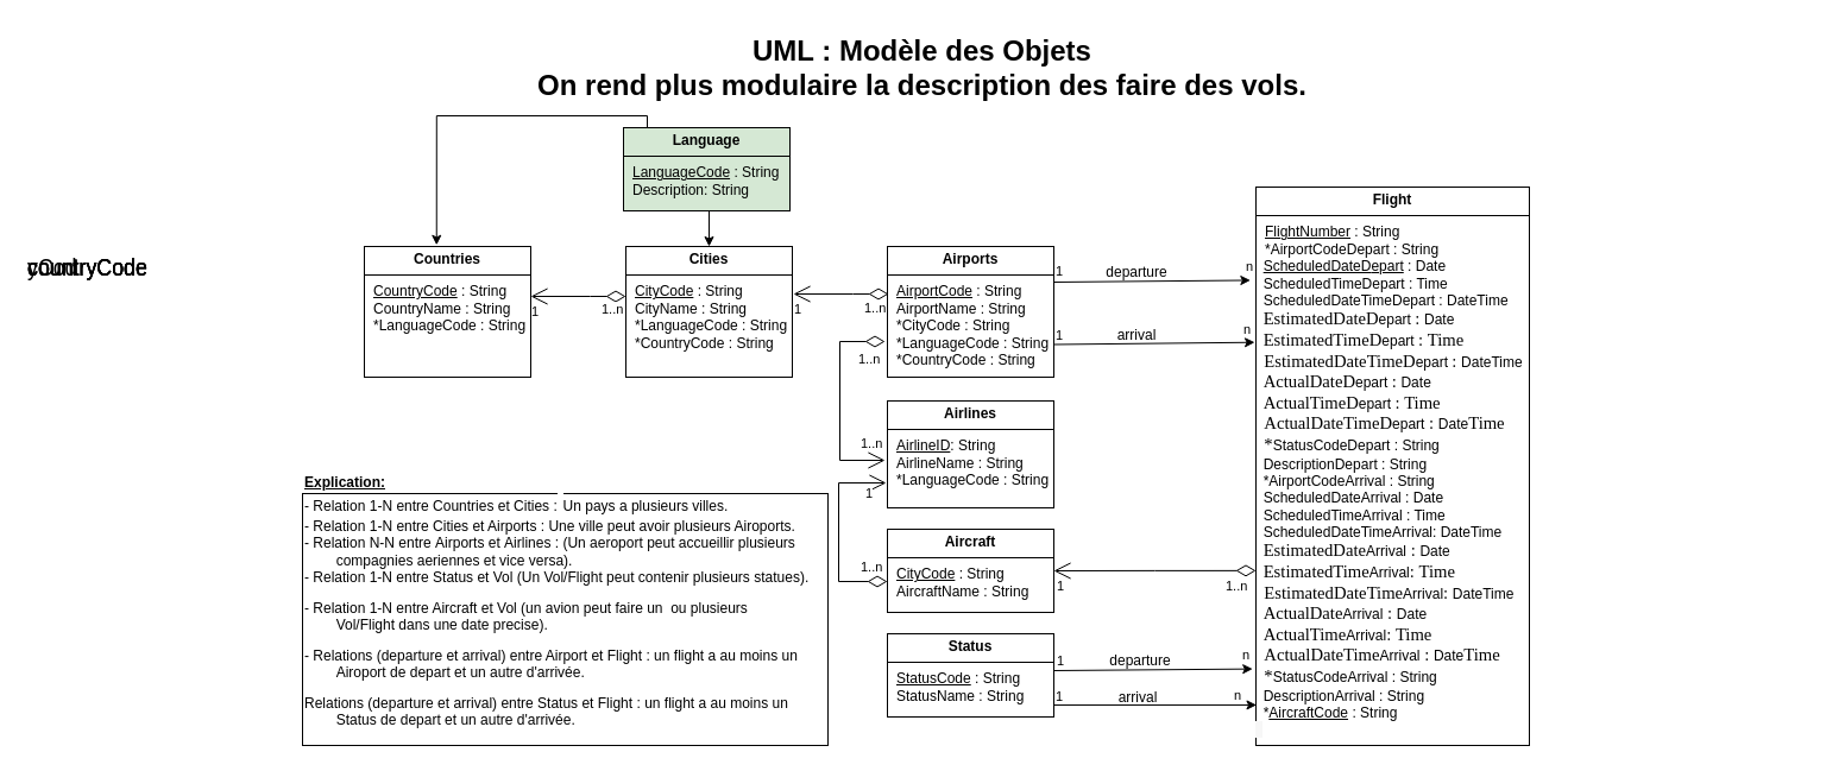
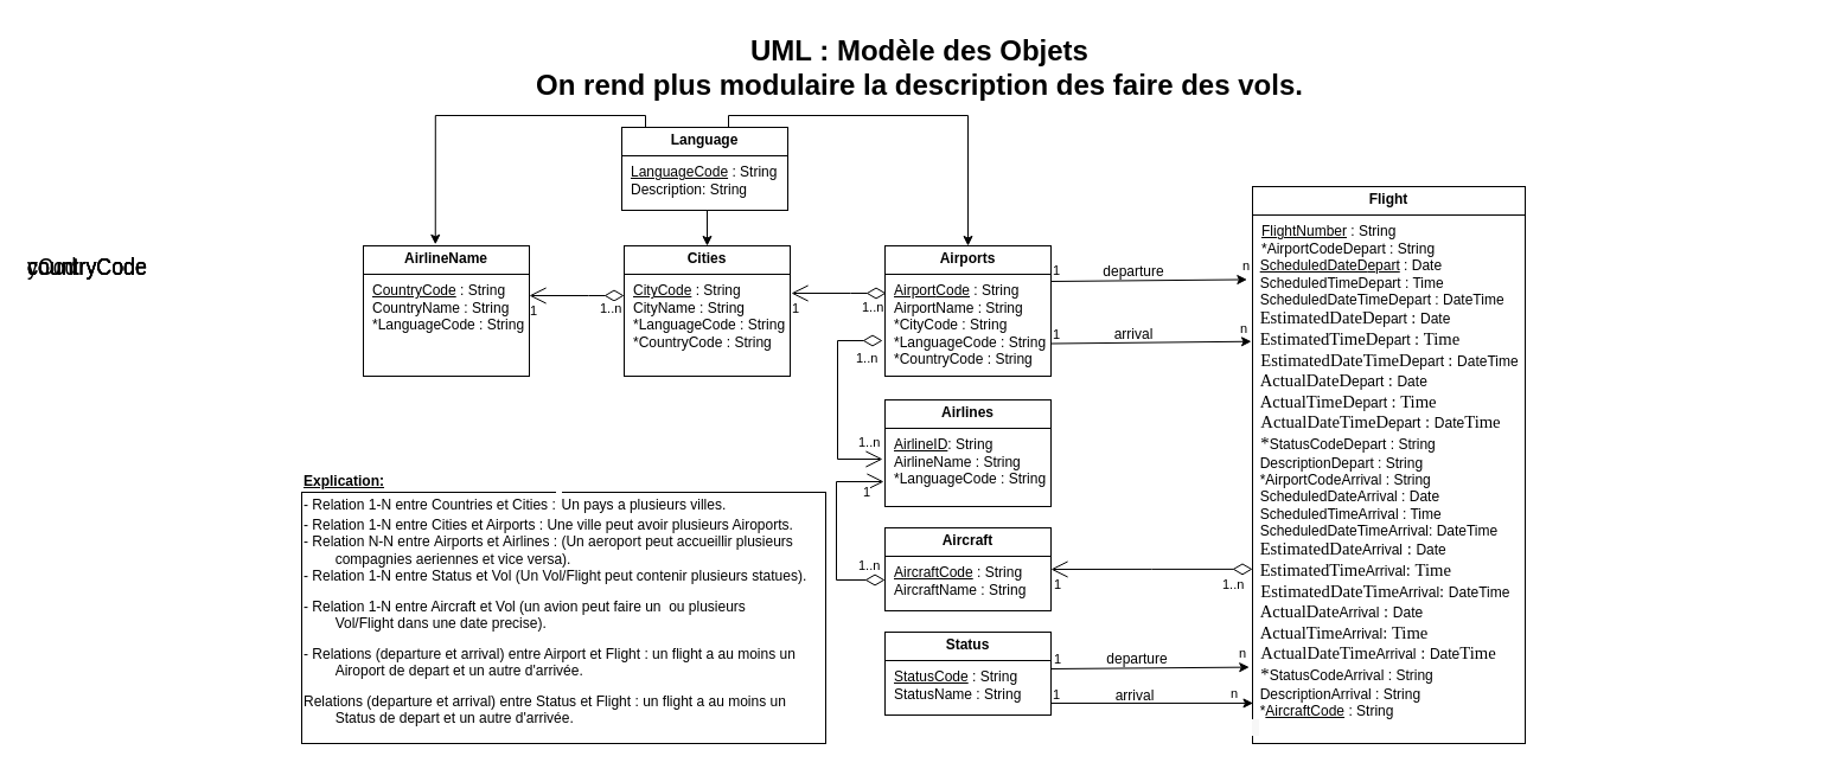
+ <mxCell id="8" style="edgeStyle=orthogonalEdgeStyle;rounded=0;orthogonalLoop=1;jettySize=auto;html=1;exitX=0.75;exitY=0;exitDx=0;exitDy=0;" parent="1" source="9" target="5" edge="1"><mxGeometry relative="1" as="geometry"><mxPoint x="726" y="480" as="targetPoint" /><Array as="points"><mxPoint x="614" y="80" /><mxPoint x="816" y="80" /></Array></mxGeometry></mxCell>
- <mxCell id="9" value="&lt;p style=&quot;margin: 4px 0px 0px; text-align: center;&quot;&gt;&lt;b&gt;Language&lt;/b&gt;&lt;/p&gt;&lt;hr size=&quot;1&quot; style=&quot;border-style:solid;&quot;&gt;&lt;span style=&quot;box-sizing: inherit; color: rgba(0, 0, 0, 0); white-space: pre; cursor: text; transform-origin: 0px 0px; position: absolute; font-variant-ligatures: common-ligatures; text-align: center; left: 22.989px; top: 214.202px; font-size: 19.352px; font-family: sans-serif; transform: scaleX(0.919);&quot; dir=&quot;ltr&quot; role=&quot;presentation&quot;&gt;countryCode&lt;/span&gt;&lt;span style=&quot;box-sizing: inherit; color: rgba(0, 0, 0, 0); white-space: pre; cursor: text; transform-origin: 0px 0px; position: absolute; font-variant-ligatures: common-ligatures; text-align: center; left: 22.989px; top: 214.202px; font-size: 19.352px; font-family: sans-serif; transform: scaleX(0.919);&quot; dir=&quot;ltr&quot; role=&quot;presentation&quot;&gt;countryCode&lt;/span&gt;&lt;span style=&quot;box-sizing: inherit; color: rgba(0, 0, 0, 0); white-space: pre; cursor: text; transform-origin: 0px 0px; position: absolute; font-variant-ligatures: common-ligatures; text-align: center; left: 22.989px; top: 214.202px; font-size: 19.352px; font-family: sans-serif; transform: scaleX(0.919);&quot; dir=&quot;ltr&quot; role=&quot;presentation&quot;&gt;countryCode&lt;/span&gt;&lt;span style=&quot;box-sizing: inherit; color: rgba(0, 0, 0, 0); white-space: pre; cursor: text; transform-origin: 0px 0px; position: absolute; font-variant-ligatures: common-ligatures; text-align: center; left: 22.989px; top: 214.202px; font-size: 19.352px; font-family: sans-serif; transform: scaleX(0.919);&quot; dir=&quot;ltr&quot; role=&quot;presentation&quot;&gt;countryCode&lt;/span&gt;&lt;p style=&quot;margin: 0px 0px 0px 8px;&quot;&gt;&lt;span style=&quot;background-color: transparent; color: light-dark(rgb(0, 0, 0), rgb(255, 255, 255));&quot;&gt;&lt;u&gt;LanguageCode&lt;/u&gt;&amp;nbsp;:&amp;nbsp;String&amp;nbsp;&lt;/span&gt;&lt;/p&gt;&lt;p style=&quot;margin: 0px 0px 0px 8px;&quot;&gt;&lt;span style=&quot;background-color: transparent; color: light-dark(rgb(0, 0, 0), rgb(255, 255, 255));&quot;&gt;Description:&amp;nbsp;String&lt;/span&gt;&lt;/p&gt;" style="verticalAlign=top;align=left;overflow=fill;html=1;whiteSpace=wrap;fillColor=#d5e8d4;" parent="1" vertex="1"><mxGeometry x="524" y="90" width="140" height="70" as="geometry" /></mxCell>
+ <mxCell id="9" value="&lt;p style=&quot;margin: 4px 0px 0px; text-align: center;&quot;&gt;&lt;b&gt;Language&lt;/b&gt;&lt;/p&gt;&lt;hr size=&quot;1&quot; style=&quot;border-style:solid;&quot;&gt;&lt;span style=&quot;box-sizing: inherit; color: rgba(0, 0, 0, 0); white-space: pre; cursor: text; transform-origin: 0px 0px; position: absolute; font-variant-ligatures: common-ligatures; text-align: center; left: 22.989px; top: 214.202px; font-size: 19.352px; font-family: sans-serif; transform: scaleX(0.919);&quot; dir=&quot;ltr&quot; role=&quot;presentation&quot;&gt;countryCode&lt;/span&gt;&lt;span style=&quot;box-sizing: inherit; color: rgba(0, 0, 0, 0); white-space: pre; cursor: text; transform-origin: 0px 0px; position: absolute; font-variant-ligatures: common-ligatures; text-align: center; left: 22.989px; top: 214.202px; font-size: 19.352px; font-family: sans-serif; transform: scaleX(0.919);&quot; dir=&quot;ltr&quot; role=&quot;presentation&quot;&gt;countryCode&lt;/span&gt;&lt;span style=&quot;box-sizing: inherit; color: rgba(0, 0, 0, 0); white-space: pre; cursor: text; transform-origin: 0px 0px; position: absolute; font-variant-ligatures: common-ligatures; text-align: center; left: 22.989px; top: 214.202px; font-size: 19.352px; font-family: sans-serif; transform: scaleX(0.919);&quot; dir=&quot;ltr&quot; role=&quot;presentation&quot;&gt;countryCode&lt;/span&gt;&lt;span style=&quot;box-sizing: inherit; color: rgba(0, 0, 0, 0); white-space: pre; cursor: text; transform-origin: 0px 0px; position: absolute; font-variant-ligatures: common-ligatures; text-align: center; left: 22.989px; top: 214.202px; font-size: 19.352px; font-family: sans-serif; transform: scaleX(0.919);&quot; dir=&quot;ltr&quot; role=&quot;presentation&quot;&gt;countryCode&lt;/span&gt;&lt;p style=&quot;margin: 0px 0px 0px 8px;&quot;&gt;&lt;span style=&quot;background-color: transparent; color: light-dark(rgb(0, 0, 0), rgb(255, 255, 255));&quot;&gt;&lt;u&gt;LanguageCode&lt;/u&gt;&amp;nbsp;:&amp;nbsp;String&amp;nbsp;&lt;/span&gt;&lt;/p&gt;&lt;p style=&quot;margin: 0px 0px 0px 8px;&quot;&gt;&lt;span style=&quot;background-color: transparent; color: light-dark(rgb(0, 0, 0), rgb(255, 255, 255));&quot;&gt;Description:&amp;nbsp;String&lt;/span&gt;&lt;/p&gt;" style="verticalAlign=top;align=left;overflow=fill;html=1;whiteSpace=wrap;" parent="1" vertex="1"><mxGeometry x="524" y="90" width="140" height="70" as="geometry" /></mxCell>
- <mxCell id="3" value="&lt;p style=&quot;margin: 4px 0px 0px; text-align: center;&quot;&gt;&lt;b style=&quot;&quot;&gt;Countries&lt;/b&gt;&lt;/p&gt;&lt;hr size=&quot;1&quot; style=&quot;border-style:solid;&quot;&gt;&lt;span style=&quot;box-sizing: inherit; color: rgba(0, 0, 0, 0); white-space: pre; cursor: text; transform-origin: 0px 0px; position: absolute; font-variant-ligatures: common-ligatures; text-align: center; left: 22.989px; top: 214.202px; font-size: 19.352px; font-family: sans-serif; transform: scaleX(0.919);&quot; dir=&quot;ltr&quot; role=&quot;presentation&quot;&gt;countryCode&lt;/span&gt;&lt;span style=&quot;box-sizing: inherit; color: rgba(0, 0, 0, 0); white-space: pre; cursor: text; transform-origin: 0px 0px; position: absolute; font-variant-ligatures: common-ligatures; text-align: center; left: 22.989px; top: 214.202px; font-size: 19.352px; font-family: sans-serif; transform: scaleX(0.919);&quot; dir=&quot;ltr&quot; role=&quot;presentation&quot;&gt;countryCode&lt;/span&gt;&lt;span style=&quot;box-sizing: inherit; color: rgba(0, 0, 0, 0); white-space: pre; cursor: text; transform-origin: 0px 0px; position: absolute; font-variant-ligatures: common-ligatures; text-align: center; left: 22.989px; top: 214.202px; font-size: 19.352px; font-family: sans-serif; transform: scaleX(0.919);&quot; dir=&quot;ltr&quot; role=&quot;presentation&quot;&gt;countryCode&lt;/span&gt;&lt;span style=&quot;box-sizing: inherit; color: rgba(0, 0, 0, 0); white-space: pre; cursor: text; transform-origin: 0px 0px; position: absolute; font-variant-ligatures: common-ligatures; text-align: center; left: 22.989px; top: 214.202px; font-size: 19.352px; font-family: sans-serif; transform: scaleX(0.919);&quot; dir=&quot;ltr&quot; role=&quot;presentation&quot;&gt;countryCode&lt;/span&gt;&lt;p style=&quot;margin:0px;margin-left:8px;&quot;&gt;&lt;u&gt;CountryCode&lt;/u&gt;&amp;nbsp;:&amp;nbsp;String&lt;br&gt;CountryName : String&lt;br&gt;*LanguageCode :&amp;nbsp;&lt;span style=&quot;background-color: transparent; color: light-dark(rgb(0, 0, 0), rgb(255, 255, 255));&quot;&gt;String&lt;/span&gt;&lt;/p&gt;" style="verticalAlign=top;align=left;overflow=fill;html=1;whiteSpace=wrap;" parent="1" vertex="1"><mxGeometry x="306" y="190" width="140" height="110" as="geometry" /></mxCell>
+ <mxCell id="3" value="&lt;p style=&quot;margin: 4px 0px 0px; text-align: center;&quot;&gt;&lt;b style=&quot;&quot;&gt;AirlineName&lt;/b&gt;&lt;/p&gt;&lt;hr size=&quot;1&quot; style=&quot;border-style:solid;&quot;&gt;&lt;span style=&quot;box-sizing: inherit; color: rgba(0, 0, 0, 0); white-space: pre; cursor: text; transform-origin: 0px 0px; position: absolute; font-variant-ligatures: common-ligatures; text-align: center; left: 22.989px; top: 214.202px; font-size: 19.352px; font-family: sans-serif; transform: scaleX(0.919);&quot; dir=&quot;ltr&quot; role=&quot;presentation&quot;&gt;countryCode&lt;/span&gt;&lt;span style=&quot;box-sizing: inherit; color: rgba(0, 0, 0, 0); white-space: pre; cursor: text; transform-origin: 0px 0px; position: absolute; font-variant-ligatures: common-ligatures; text-align: center; left: 22.989px; top: 214.202px; font-size: 19.352px; font-family: sans-serif; transform: scaleX(0.919);&quot; dir=&quot;ltr&quot; role=&quot;presentation&quot;&gt;countryCode&lt;/span&gt;&lt;span style=&quot;box-sizing: inherit; color: rgba(0, 0, 0, 0); white-space: pre; cursor: text; transform-origin: 0px 0px; position: absolute; font-variant-ligatures: common-ligatures; text-align: center; left: 22.989px; top: 214.202px; font-size: 19.352px; font-family: sans-serif; transform: scaleX(0.919);&quot; dir=&quot;ltr&quot; role=&quot;presentation&quot;&gt;countryCode&lt;/span&gt;&lt;span style=&quot;box-sizing: inherit; color: rgba(0, 0, 0, 0); white-space: pre; cursor: text; transform-origin: 0px 0px; position: absolute; font-variant-ligatures: common-ligatures; text-align: center; left: 22.989px; top: 214.202px; font-size: 19.352px; font-family: sans-serif; transform: scaleX(0.919);&quot; dir=&quot;ltr&quot; role=&quot;presentation&quot;&gt;countryCode&lt;/span&gt;&lt;p style=&quot;margin:0px;margin-left:8px;&quot;&gt;&lt;u&gt;CountryCode&lt;/u&gt;&amp;nbsp;:&amp;nbsp;String&lt;br&gt;CountryName : String&lt;br&gt;*LanguageCode :&amp;nbsp;&lt;span style=&quot;background-color: transparent; color: light-dark(rgb(0, 0, 0), rgb(255, 255, 255));&quot;&gt;String&lt;/span&gt;&lt;/p&gt;" style="verticalAlign=top;align=left;overflow=fill;html=1;whiteSpace=wrap;" parent="1" vertex="1"><mxGeometry x="306" y="190" width="140" height="110" as="geometry" /></mxCell>
- <mxCell id="39" value="&lt;p style=&quot;margin: 4px 0px 0px; text-align: center;&quot;&gt;&lt;font style=&quot;color: rgb(0, 0, 0);&quot; face=&quot;sans-serif&quot;&gt;&lt;span style=&quot;font-variant-ligatures: common-ligatures; white-space: pre;&quot;&gt;&lt;b style=&quot;&quot;&gt;Aircraft&lt;/b&gt;&lt;/span&gt;&lt;/font&gt;&lt;/p&gt;&lt;hr size=&quot;1&quot; style=&quot;border-style:solid;&quot;&gt;&lt;span style=&quot;box-sizing: inherit; color: rgb(0, 0, 0); white-space: pre; cursor: text; transform-origin: 0px 0px; position: absolute; font-variant-ligatures: common-ligatures; text-align: center; left: 22.989px; top: 214.202px; font-size: 19.352px; font-family: sans-serif; transform: scaleX(0.919);&quot; dir=&quot;ltr&quot; role=&quot;presentation&quot;&gt;countryCode&lt;/span&gt;&lt;span style=&quot;box-sizing: inherit; color: rgb(0, 0, 0); white-space: pre; cursor: text; transform-origin: 0px 0px; position: absolute; font-variant-ligatures: common-ligatures; text-align: center; left: 22.989px; top: 214.202px; font-size: 19.352px; font-family: sans-serif; transform: scaleX(0.919);&quot; dir=&quot;ltr&quot; role=&quot;presentation&quot;&gt;countryCode&lt;/span&gt;&lt;span style=&quot;box-sizing: inherit; color: rgb(0, 0, 0); white-space: pre; cursor: text; transform-origin: 0px 0px; position: absolute; font-variant-ligatures: common-ligatures; text-align: center; left: 22.989px; top: 214.202px; font-size: 19.352px; font-family: sans-serif; transform: scaleX(0.919);&quot; dir=&quot;ltr&quot; role=&quot;presentation&quot;&gt;countryCode&lt;/span&gt;&lt;span style=&quot;box-sizing: inherit; color: rgb(0, 0, 0); white-space: pre; cursor: text; transform-origin: 0px 0px; position: absolute; font-variant-ligatures: common-ligatures; text-align: center; left: 22.989px; top: 214.202px; font-size: 19.352px; font-family: sans-serif; transform: scaleX(0.919);&quot; dir=&quot;ltr&quot; role=&quot;presentation&quot;&gt;countryCode&lt;/span&gt;&lt;p style=&quot;margin: 0px 0px 0px 8px;&quot;&gt;&lt;span style=&quot;background-color: transparent; color: light-dark(rgb(0, 0, 0), rgb(255, 255, 255));&quot;&gt;&lt;u&gt;CityCode&lt;/u&gt;&amp;nbsp;:&amp;nbsp;String&amp;nbsp;&lt;/span&gt;&lt;/p&gt;&lt;p style=&quot;margin: 0px 0px 0px 8px;&quot;&gt;&lt;span style=&quot;background-color: transparent; color: light-dark(rgb(0, 0, 0), rgb(255, 255, 255)); text-align: center;&quot;&gt;AircraftName&lt;/span&gt;&lt;span style=&quot;background-color: transparent; color: light-dark(rgb(0, 0, 0), rgb(255, 255, 255));&quot;&gt;&amp;nbsp;:&amp;nbsp;String&lt;/span&gt;&lt;/p&gt;" style="verticalAlign=top;align=left;overflow=fill;html=1;whiteSpace=wrap;" parent="1" vertex="1"><mxGeometry x="746" y="428" width="140" height="70" as="geometry" /></mxCell>
+ <mxCell id="39" value="&lt;p style=&quot;margin: 4px 0px 0px; text-align: center;&quot;&gt;&lt;font style=&quot;color: rgb(0, 0, 0);&quot; face=&quot;sans-serif&quot;&gt;&lt;span style=&quot;font-variant-ligatures: common-ligatures; white-space: pre;&quot;&gt;&lt;b style=&quot;&quot;&gt;Aircraft&lt;/b&gt;&lt;/span&gt;&lt;/font&gt;&lt;/p&gt;&lt;hr size=&quot;1&quot; style=&quot;border-style:solid;&quot;&gt;&lt;span style=&quot;box-sizing: inherit; color: rgb(0, 0, 0); white-space: pre; cursor: text; transform-origin: 0px 0px; position: absolute; font-variant-ligatures: common-ligatures; text-align: center; left: 22.989px; top: 214.202px; font-size: 19.352px; font-family: sans-serif; transform: scaleX(0.919);&quot; dir=&quot;ltr&quot; role=&quot;presentation&quot;&gt;countryCode&lt;/span&gt;&lt;span style=&quot;box-sizing: inherit; color: rgb(0, 0, 0); white-space: pre; cursor: text; transform-origin: 0px 0px; position: absolute; font-variant-ligatures: common-ligatures; text-align: center; left: 22.989px; top: 214.202px; font-size: 19.352px; font-family: sans-serif; transform: scaleX(0.919);&quot; dir=&quot;ltr&quot; role=&quot;presentation&quot;&gt;countryCode&lt;/span&gt;&lt;span style=&quot;box-sizing: inherit; color: rgb(0, 0, 0); white-space: pre; cursor: text; transform-origin: 0px 0px; position: absolute; font-variant-ligatures: common-ligatures; text-align: center; left: 22.989px; top: 214.202px; font-size: 19.352px; font-family: sans-serif; transform: scaleX(0.919);&quot; dir=&quot;ltr&quot; role=&quot;presentation&quot;&gt;countryCode&lt;/span&gt;&lt;span style=&quot;box-sizing: inherit; color: rgb(0, 0, 0); white-space: pre; cursor: text; transform-origin: 0px 0px; position: absolute; font-variant-ligatures: common-ligatures; text-align: center; left: 22.989px; top: 214.202px; font-size: 19.352px; font-family: sans-serif; transform: scaleX(0.919);&quot; dir=&quot;ltr&quot; role=&quot;presentation&quot;&gt;countryCode&lt;/span&gt;&lt;p style=&quot;margin: 0px 0px 0px 8px;&quot;&gt;&lt;span style=&quot;background-color: transparent; color: light-dark(rgb(0, 0, 0), rgb(255, 255, 255));&quot;&gt;&lt;u&gt;AircraftCode&lt;/u&gt;&amp;nbsp;:&amp;nbsp;String&amp;nbsp;&lt;/span&gt;&lt;/p&gt;&lt;p style=&quot;margin: 0px 0px 0px 8px;&quot;&gt;&lt;span style=&quot;background-color: transparent; color: light-dark(rgb(0, 0, 0), rgb(255, 255, 255)); text-align: center;&quot;&gt;AircraftName&lt;/span&gt;&lt;span style=&quot;background-color: transparent; color: light-dark(rgb(0, 0, 0), rgb(255, 255, 255));&quot;&gt;&amp;nbsp;:&amp;nbsp;String&lt;/span&gt;&lt;/p&gt;" style="verticalAlign=top;align=left;overflow=fill;html=1;whiteSpace=wrap;" parent="1" vertex="1"><mxGeometry x="746" y="428" width="140" height="70" as="geometry" /></mxCell>
